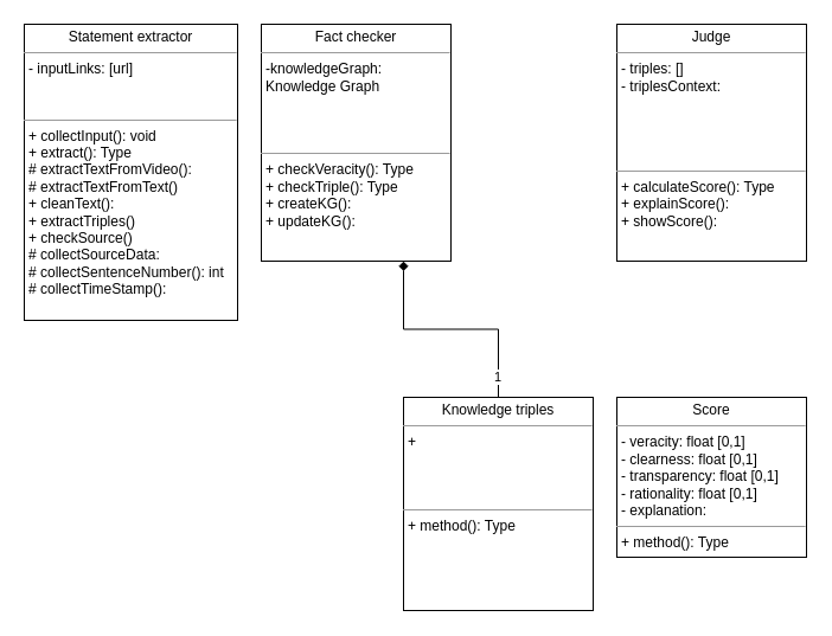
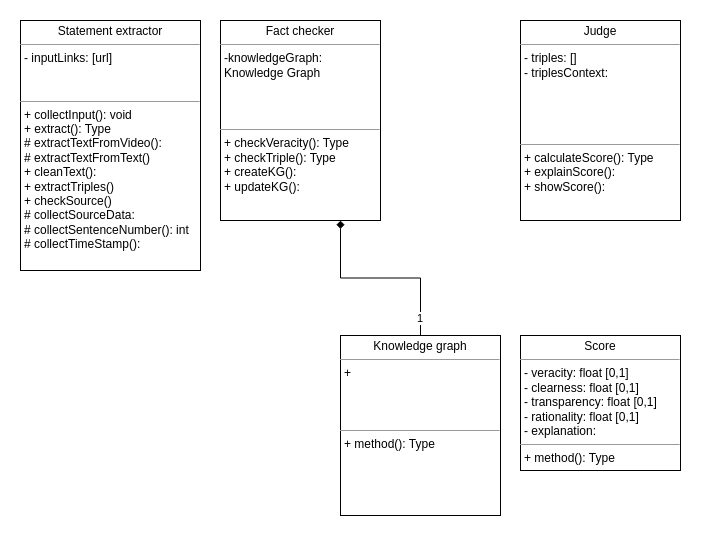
- <mxCell id="6" value="&lt;p style=&quot;margin:0px;margin-top:4px;text-align:center;&quot;&gt;Knowledge triples&lt;/p&gt;&lt;hr size=&quot;1&quot;&gt;&lt;p style=&quot;margin:0px;margin-left:4px;&quot;&gt;+&amp;nbsp;&lt;/p&gt;&lt;p style=&quot;margin:0px;margin-left:4px;&quot;&gt;&lt;br&gt;&lt;/p&gt;&lt;p style=&quot;margin:0px;margin-left:4px;&quot;&gt;&lt;br&gt;&lt;/p&gt;&lt;p style=&quot;margin:0px;margin-left:4px;&quot;&gt;&lt;br&gt;&lt;/p&gt;&lt;hr size=&quot;1&quot;&gt;&lt;p style=&quot;margin:0px;margin-left:4px;&quot;&gt;+ method(): Type&lt;/p&gt;" style="verticalAlign=top;align=left;overflow=fill;fontSize=12;fontFamily=Helvetica;html=1;whiteSpace=wrap;" vertex="1" parent="1"><mxGeometry x="340" y="335" width="160" height="180" as="geometry" /></mxCell>
+ <mxCell id="6" value="&lt;p style=&quot;margin:0px;margin-top:4px;text-align:center;&quot;&gt;Knowledge graph&lt;/p&gt;&lt;hr size=&quot;1&quot;&gt;&lt;p style=&quot;margin:0px;margin-left:4px;&quot;&gt;+&amp;nbsp;&lt;/p&gt;&lt;p style=&quot;margin:0px;margin-left:4px;&quot;&gt;&lt;br&gt;&lt;/p&gt;&lt;p style=&quot;margin:0px;margin-left:4px;&quot;&gt;&lt;br&gt;&lt;/p&gt;&lt;p style=&quot;margin:0px;margin-left:4px;&quot;&gt;&lt;br&gt;&lt;/p&gt;&lt;hr size=&quot;1&quot;&gt;&lt;p style=&quot;margin:0px;margin-left:4px;&quot;&gt;+ method(): Type&lt;/p&gt;" style="verticalAlign=top;align=left;overflow=fill;fontSize=12;fontFamily=Helvetica;html=1;whiteSpace=wrap;" vertex="1" parent="1"><mxGeometry x="340" y="335" width="160" height="180" as="geometry" /></mxCell>
